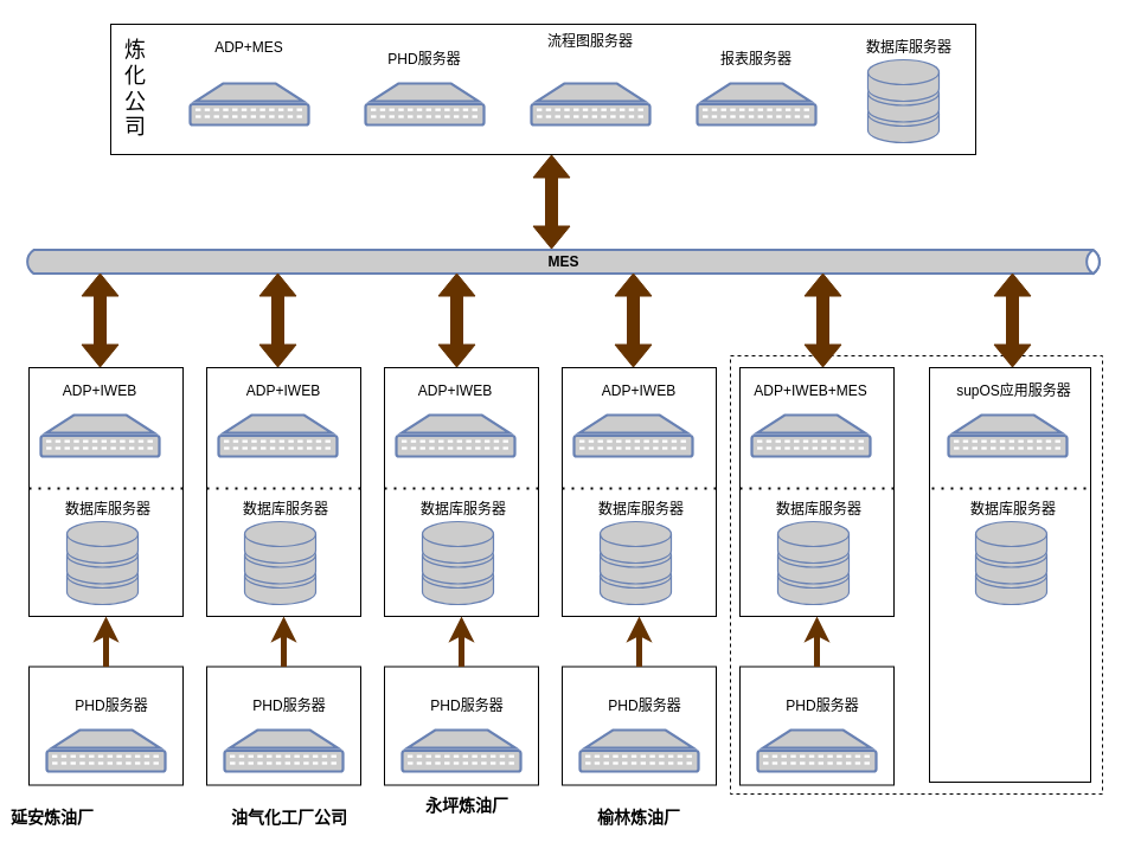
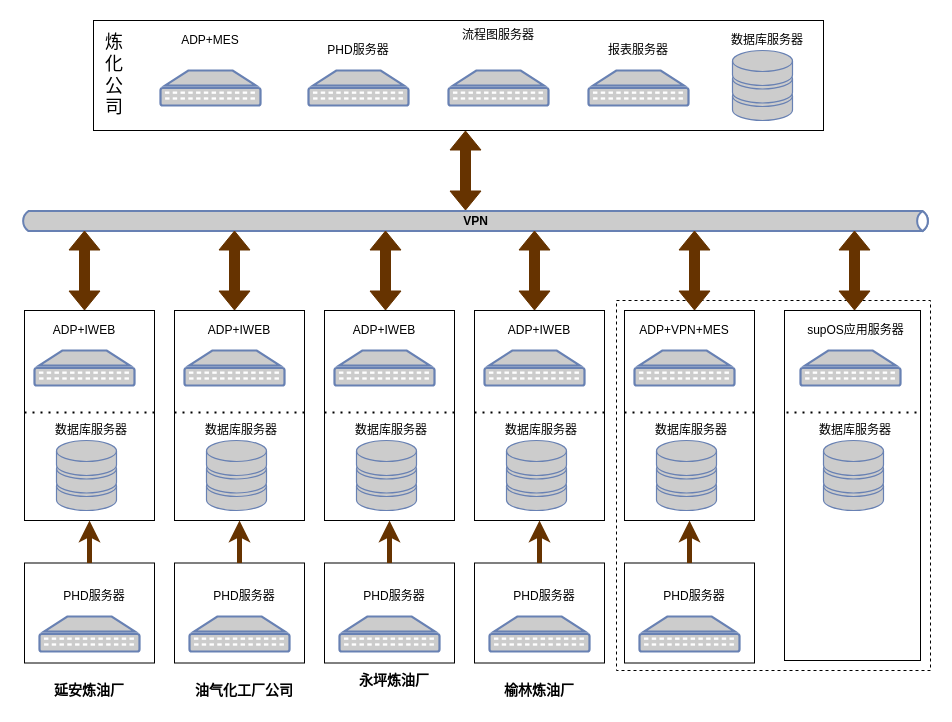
- <mxCell id="16" value="&lt;font color=&quot;#000000&quot;&gt;&lt;b&gt;MES&lt;/b&gt;&lt;/font&gt;" style="html=1;outlineConnect=0;fillColor=#CCCCCC;strokeColor=#6881B3;gradientColor=none;gradientDirection=north;strokeWidth=2;shape=mxgraph.networks.bus;gradientColor=none;gradientDirection=north;fontColor=#ffffff;perimeter=backbonePerimeter;backboneSize=20;" parent="1" vertex="1"><mxGeometry x="20" y="210" width="910" height="21.16" as="geometry" /></mxCell>
+ <mxCell id="16" value="&lt;font color=&quot;#000000&quot;&gt;&lt;b&gt;VPN&lt;/b&gt;&lt;/font&gt;" style="html=1;outlineConnect=0;fillColor=#CCCCCC;strokeColor=#6881B3;gradientColor=none;gradientDirection=north;strokeWidth=2;shape=mxgraph.networks.bus;gradientColor=none;gradientDirection=north;fontColor=#ffffff;perimeter=backbonePerimeter;backboneSize=20;" parent="1" vertex="1"><mxGeometry x="20" y="210" width="910" height="21.16" as="geometry" /></mxCell>
- <mxCell id="97" value="ADP+IWEB+MES" style="text;html=1;strokeColor=none;fillColor=none;align=center;verticalAlign=middle;whiteSpace=wrap;rounded=0;" vertex="1" parent="1"><mxGeometry x="639" y="320" width="90" height="20" as="geometry" /></mxCell>
+ <mxCell id="97" value="ADP+VPN+MES" style="text;html=1;strokeColor=none;fillColor=none;align=center;verticalAlign=middle;whiteSpace=wrap;rounded=0;" vertex="1" parent="1"><mxGeometry x="639" y="320" width="90" height="20" as="geometry" /></mxCell>
- <mxCell id="29" value="&lt;b&gt;&lt;font style=&quot;font-size: 14px&quot;&gt;延安炼油厂&lt;/font&gt;&lt;/b&gt;" style="text;html=1;strokeColor=none;fillColor=none;align=center;verticalAlign=middle;whiteSpace=wrap;rounded=0;" parent="1" vertex="1"><mxGeometry x="4" y="680" width="80" height="20" as="geometry" /></mxCell>
+ <mxCell id="29" value="&lt;b&gt;&lt;font style=&quot;font-size: 14px&quot;&gt;延安炼油厂&lt;/font&gt;&lt;/b&gt;" style="text;html=1;strokeColor=none;fillColor=none;align=center;verticalAlign=middle;whiteSpace=wrap;rounded=0;" parent="1" vertex="1"><mxGeometry x="49" y="680" width="80" height="20" as="geometry" /></mxCell>
